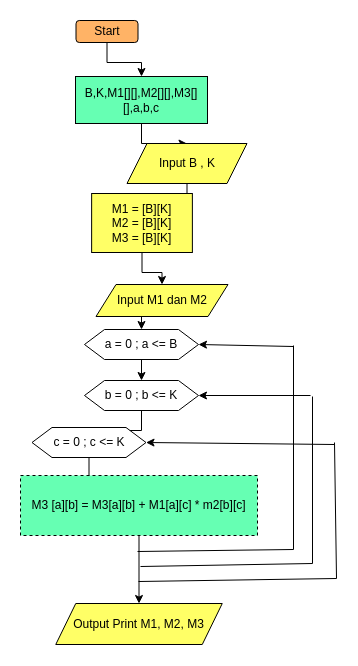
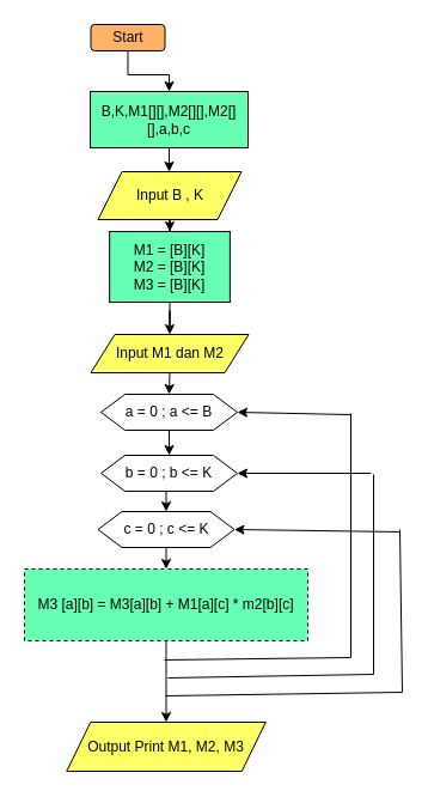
- <mxCell id="5" value="B,K,M1[][],M2[][],M3[][],a,b,c" style="rounded=0;whiteSpace=wrap;html=1;fillColor=#66FFB3;" vertex="1" parent="1"><mxGeometry x="75" y="76" width="132" height="47" as="geometry" /></mxCell>
+ <mxCell id="5" value="B,K,M1[][],M2[][],M2[][],a,b,c" style="rounded=0;whiteSpace=wrap;html=1;fillColor=#66FFB3;" vertex="1" parent="1"><mxGeometry x="75" y="76" width="132" height="47" as="geometry" /></mxCell>
- <mxCell id="7" value="Input B , K" style="shape=parallelogram;perimeter=parallelogramPerimeter;whiteSpace=wrap;html=1;fixedSize=1;fillColor=#FFFF66;" vertex="1" parent="1"><mxGeometry x="126.5" y="143" width="120" height="40" as="geometry" /></mxCell>
+ <mxCell id="7" value="Input B , K" style="shape=parallelogram;perimeter=parallelogramPerimeter;whiteSpace=wrap;html=1;fixedSize=1;fillColor=#FFFF66;" vertex="1" parent="1"><mxGeometry x="81.5" y="143" width="120" height="40" as="geometry" /></mxCell>
- <mxCell id="9" value="M1 = [B][K]&lt;br&gt;M2 = [B][K]&lt;br&gt;M3 = [B][K]" style="rounded=0;whiteSpace=wrap;html=1;fillColor=#ffff66;" vertex="1" parent="1"><mxGeometry x="91.13" y="193" width="100.75" height="59" as="geometry" /></mxCell>
+ <mxCell id="9" value="M1 = [B][K]&lt;br&gt;M2 = [B][K]&lt;br&gt;M3 = [B][K]" style="rounded=0;whiteSpace=wrap;html=1;fillColor=#66FFB3;" vertex="1" parent="1"><mxGeometry x="91.13" y="193" width="100.75" height="59" as="geometry" /></mxCell>
- <mxCell id="11" value="Input M1 dan M2" style="shape=parallelogram;perimeter=parallelogramPerimeter;whiteSpace=wrap;html=1;fixedSize=1;fillColor=#FFFF66;" vertex="1" parent="1"><mxGeometry x="95.5" y="284" width="132" height="32" as="geometry" /></mxCell>
+ <mxCell id="11" value="Input M1 dan M2" style="shape=parallelogram;perimeter=parallelogramPerimeter;whiteSpace=wrap;html=1;fixedSize=1;fillColor=#FFFF66;" vertex="1" parent="1"><mxGeometry x="75.5" y="279" width="132" height="32" as="geometry" /></mxCell>
- <mxCell id="17" value="c = 0 ; c &amp;lt;= K" style="shape=hexagon;perimeter=hexagonPerimeter2;whiteSpace=wrap;html=1;fixedSize=1;" vertex="1" parent="1"><mxGeometry x="31.5" y="427" width="114" height="30" as="geometry" /></mxCell>
+ <mxCell id="17" value="c = 0 ; c &amp;lt;= K" style="shape=hexagon;perimeter=hexagonPerimeter2;whiteSpace=wrap;html=1;fixedSize=1;" vertex="1" parent="1"><mxGeometry x="81.5" y="427" width="114" height="30" as="geometry" /></mxCell>
